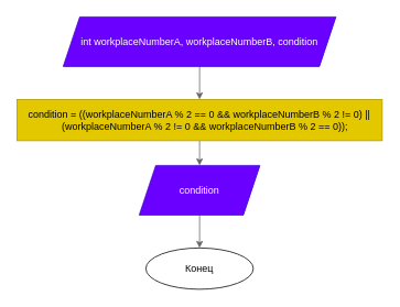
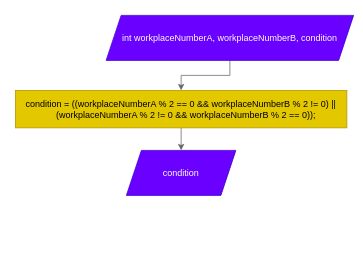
- <mxCell id="3" value="int workplaceNumberA, workplaceNumberB, condition" style="shape=parallelogram;perimeter=parallelogramPerimeter;whiteSpace=wrap;html=1;fixedSize=1;fillColor=#6a00ff;strokeColor=#3700CC;fontColor=#ffffff;" vertex="1" parent="1"><mxGeometry x="76" y="20" width="330" height="60" as="geometry" /></mxCell>
+ <mxCell id="3" value="int workplaceNumberA, workplaceNumberB, condition" style="shape=parallelogram;perimeter=parallelogramPerimeter;whiteSpace=wrap;html=1;fixedSize=1;fillColor=#6a00ff;strokeColor=#3700CC;fontColor=#ffffff;" vertex="1" parent="1"><mxGeometry x="141" y="20" width="330" height="60" as="geometry" /></mxCell>
- <mxCell id="7" style="edgeStyle=orthogonalEdgeStyle;rounded=0;orthogonalLoop=1;jettySize=auto;html=1;fillColor=#f5f5f5;strokeColor=#666666;gradientColor=#b3b3b3;" edge="1" parent="1" source="8" target="6"><mxGeometry relative="1" as="geometry" /></mxCell>
- <mxCell id="6" value="Конец" style="ellipse;whiteSpace=wrap;html=1;" vertex="1" parent="1"><mxGeometry x="176" y="300" width="130" height="50" as="geometry" /></mxCell>
